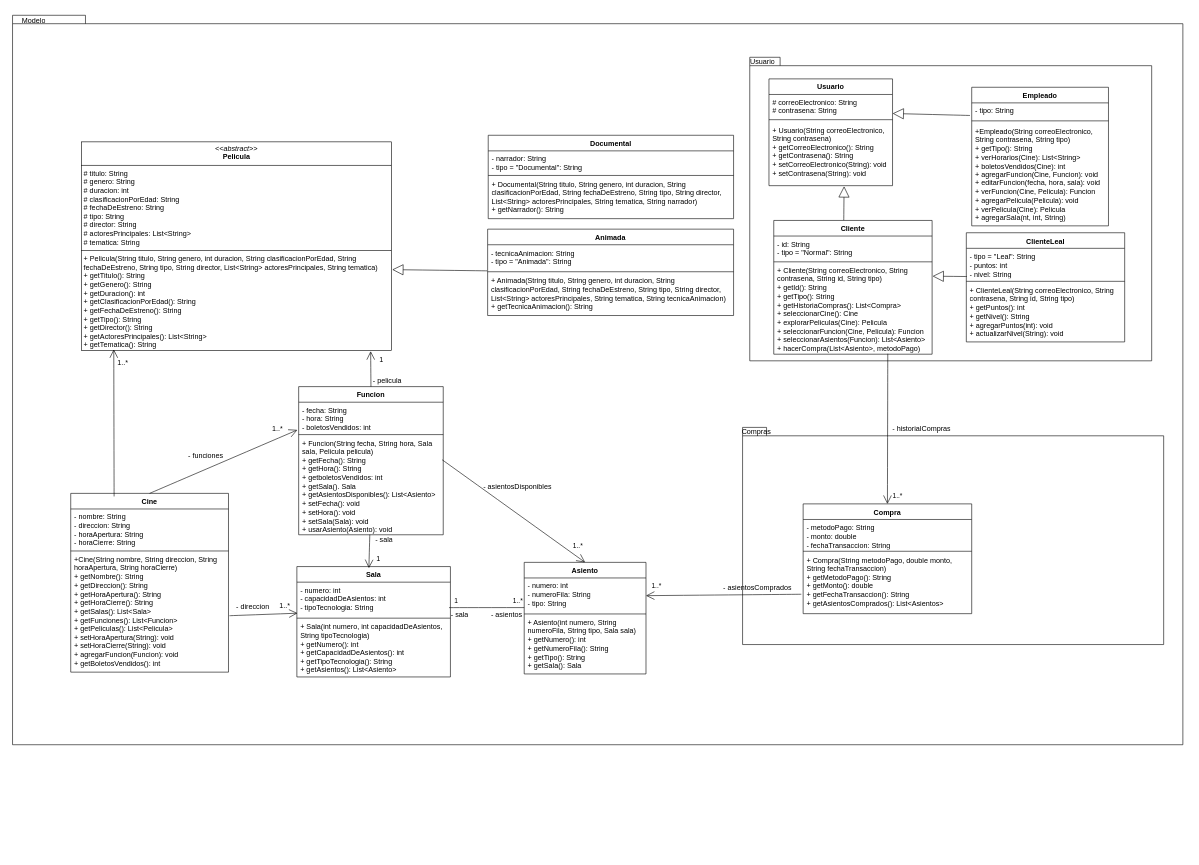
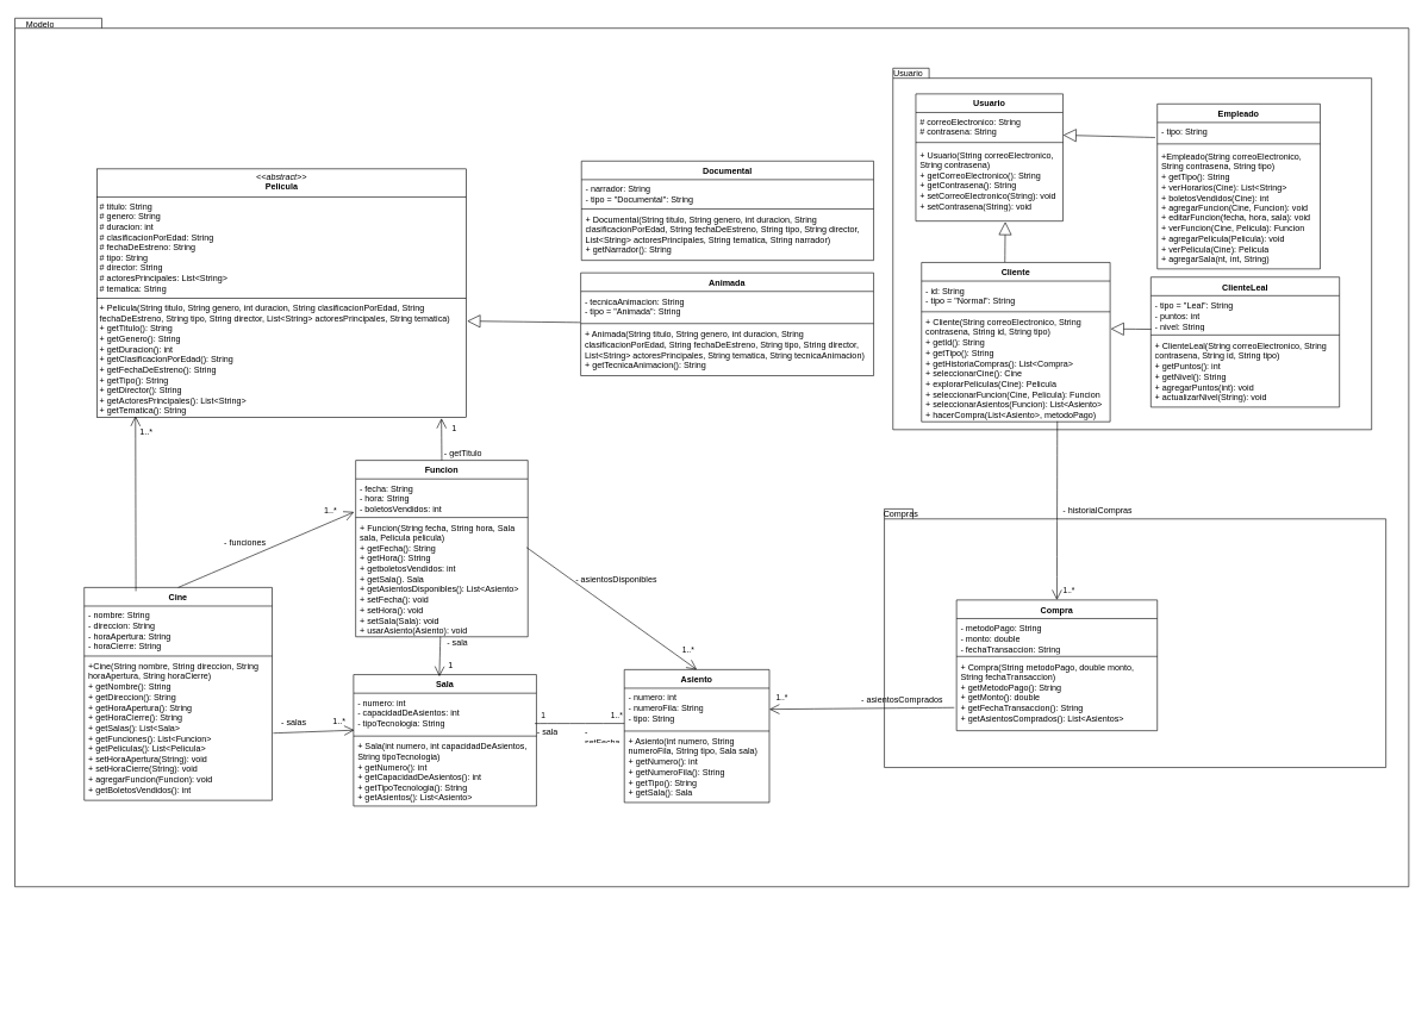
- <mxCell id="64" value="- pelicula" style="text;strokeColor=none;fillColor=none;align=left;verticalAlign=top;spacingLeft=4;spacingRight=4;overflow=hidden;rotatable=0;points=[[0,0.5],[1,0.5]];portConstraint=eastwest;whiteSpace=wrap;html=1;" vertex="1" parent="5"><mxGeometry x="198" y="578" width="100" height="26" as="geometry" /></mxCell>
+ <mxCell id="64" value="- getTitulo" style="text;strokeColor=none;fillColor=none;align=left;verticalAlign=top;spacingLeft=4;spacingRight=4;overflow=hidden;rotatable=0;points=[[0,0.5],[1,0.5]];portConstraint=eastwest;whiteSpace=wrap;html=1;" vertex="1" parent="5"><mxGeometry x="198" y="578" width="100" height="26" as="geometry" /></mxCell>
- <mxCell id="81" value="- direccion" style="text;strokeColor=none;fillColor=none;align=left;verticalAlign=top;spacingLeft=4;spacingRight=4;overflow=hidden;rotatable=0;points=[[0,0.5],[1,0.5]];portConstraint=eastwest;whiteSpace=wrap;html=1;" vertex="1" parent="5"><mxGeometry x="-30" y="954.5" width="100" height="26" as="geometry" /></mxCell>
+ <mxCell id="81" value="- salas" style="text;strokeColor=none;fillColor=none;align=left;verticalAlign=top;spacingLeft=4;spacingRight=4;overflow=hidden;rotatable=0;points=[[0,0.5],[1,0.5]];portConstraint=eastwest;whiteSpace=wrap;html=1;" vertex="1" parent="5"><mxGeometry x="-30" y="954.5" width="100" height="26" as="geometry" /></mxCell>
- <mxCell id="22" value="- asientos" style="text;strokeColor=none;fillColor=none;align=left;verticalAlign=top;spacingLeft=4;spacingRight=4;overflow=hidden;rotatable=0;points=[[0,0.5],[1,0.5]];portConstraint=eastwest;whiteSpace=wrap;html=1;" vertex="1" parent="5"><mxGeometry x="395" y="969" width="65" height="26" as="geometry" /></mxCell>
+ <mxCell id="22" value="- setFecha" style="text;strokeColor=none;fillColor=none;align=left;verticalAlign=top;spacingLeft=4;spacingRight=4;overflow=hidden;rotatable=0;points=[[0,0.5],[1,0.5]];portConstraint=eastwest;whiteSpace=wrap;html=1;" vertex="1" parent="5"><mxGeometry x="395" y="969" width="65" height="26" as="geometry" /></mxCell>
